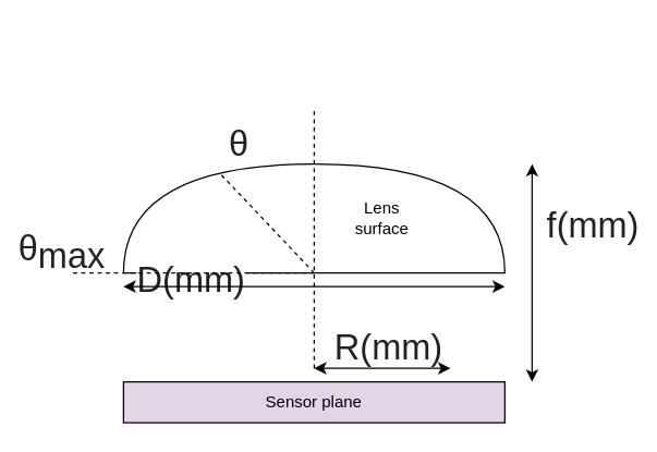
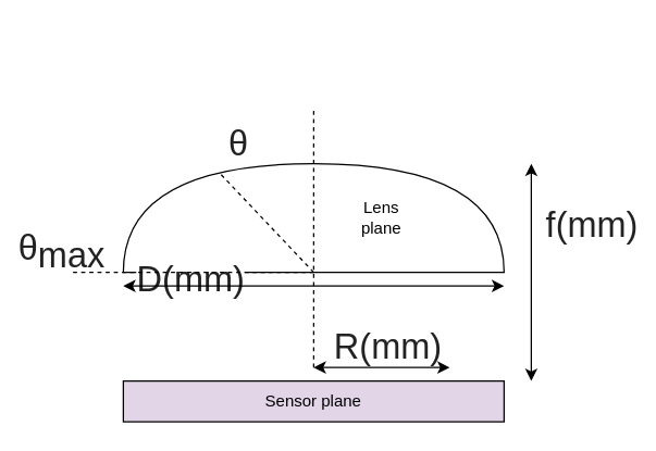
- <mxCell id="15" value="Lens surface" style="text;html=1;strokeColor=none;fillColor=none;align=center;verticalAlign=middle;whiteSpace=wrap;rounded=0;fontSize=12;" vertex="1" parent="1"><mxGeometry x="260" y="150" width="40" height="20" as="geometry" /></mxCell>
+ <mxCell id="15" value="Lens plane" style="text;html=1;strokeColor=none;fillColor=none;align=center;verticalAlign=middle;whiteSpace=wrap;rounded=0;fontSize=12;" vertex="1" parent="1"><mxGeometry x="260" y="150" width="40" height="20" as="geometry" /></mxCell>
